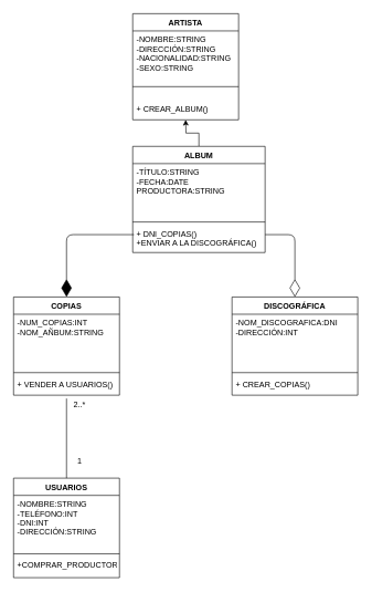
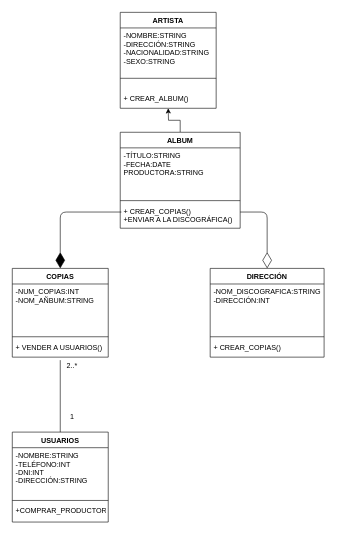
- <mxCell id="10" value="+ DNI_COPIAS()&#10;+ENVIAR A LA DISCOGRÁFICA()" style="text;strokeColor=none;fillColor=none;align=left;verticalAlign=top;spacingLeft=4;spacingRight=4;overflow=hidden;rotatable=0;points=[[0,0.5],[1,0.5]];portConstraint=eastwest;" vertex="1" parent="7"><mxGeometry y="118" width="200" height="42" as="geometry" /></mxCell>
+ <mxCell id="10" value="+ CREAR_COPIAS()&#10;+ENVIAR A LA DISCOGRÁFICA()" style="text;strokeColor=none;fillColor=none;align=left;verticalAlign=top;spacingLeft=4;spacingRight=4;overflow=hidden;rotatable=0;points=[[0,0.5],[1,0.5]];portConstraint=eastwest;" vertex="1" parent="7"><mxGeometry y="118" width="200" height="42" as="geometry" /></mxCell>
- <mxCell id="11" value="DISCOGRÁFICA" style="swimlane;fontStyle=1;align=center;verticalAlign=top;childLayout=stackLayout;horizontal=1;startSize=26;horizontalStack=0;resizeParent=1;resizeParentMax=0;resizeLast=0;collapsible=1;marginBottom=0;" vertex="1" parent="1"><mxGeometry x="350" y="447" width="190" height="148" as="geometry" /></mxCell>
+ <mxCell id="11" value="DIRECCIÓN" style="swimlane;fontStyle=1;align=center;verticalAlign=top;childLayout=stackLayout;horizontal=1;startSize=26;horizontalStack=0;resizeParent=1;resizeParentMax=0;resizeLast=0;collapsible=1;marginBottom=0;" vertex="1" parent="1"><mxGeometry x="350" y="447" width="190" height="148" as="geometry" /></mxCell>
- <mxCell id="12" value="-NOM_DISCOGRAFICA:DNI&#10;-DIRECCIÓN:INT&#10;" style="text;strokeColor=none;fillColor=none;align=left;verticalAlign=top;spacingLeft=4;spacingRight=4;overflow=hidden;rotatable=0;points=[[0,0.5],[1,0.5]];portConstraint=eastwest;" vertex="1" parent="11"><mxGeometry y="26" width="190" height="84" as="geometry" /></mxCell>
+ <mxCell id="12" value="-NOM_DISCOGRAFICA:STRING&#10;-DIRECCIÓN:INT&#10;" style="text;strokeColor=none;fillColor=none;align=left;verticalAlign=top;spacingLeft=4;spacingRight=4;overflow=hidden;rotatable=0;points=[[0,0.5],[1,0.5]];portConstraint=eastwest;" vertex="1" parent="11"><mxGeometry y="26" width="190" height="84" as="geometry" /></mxCell>
